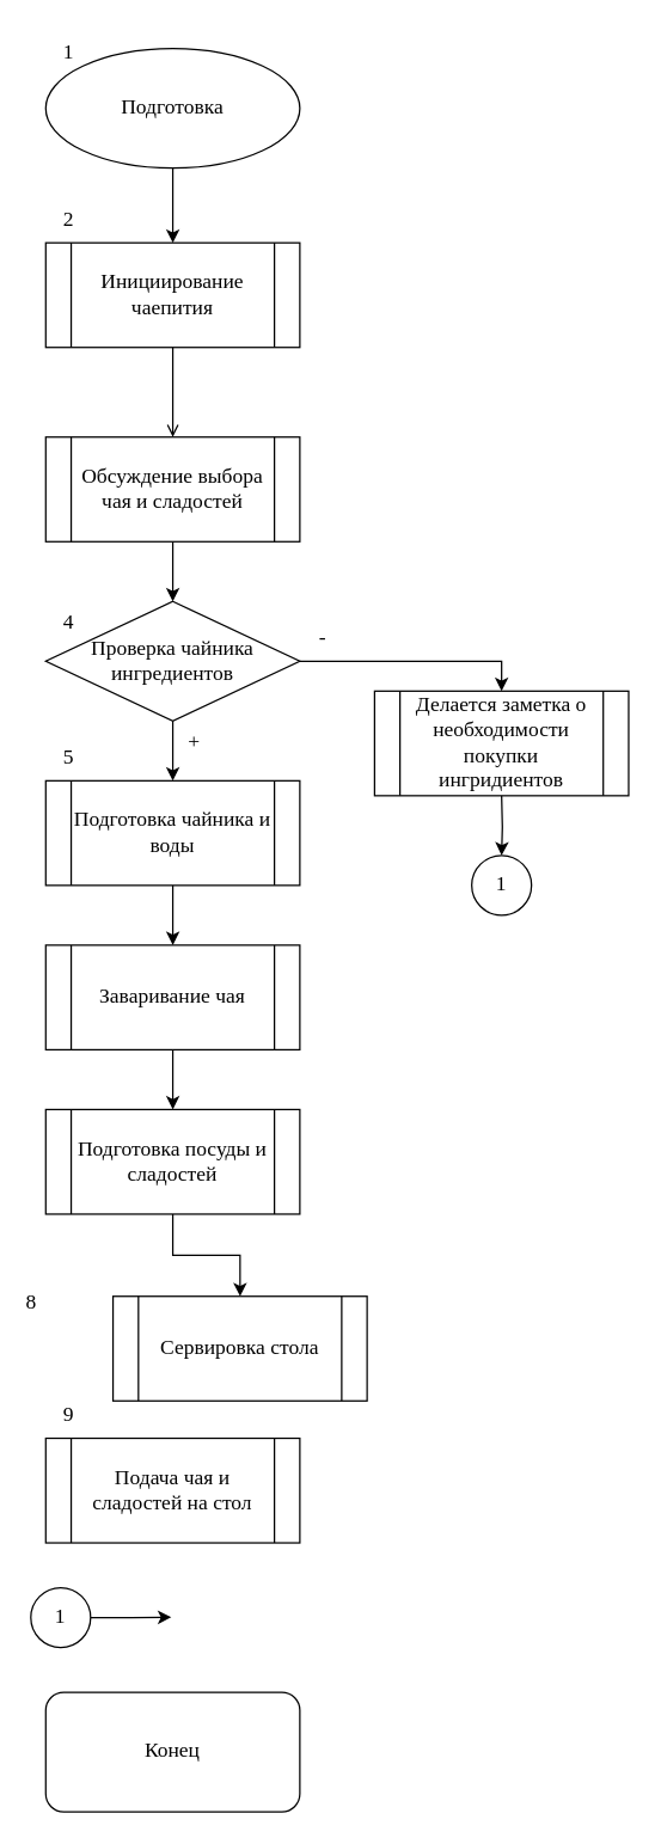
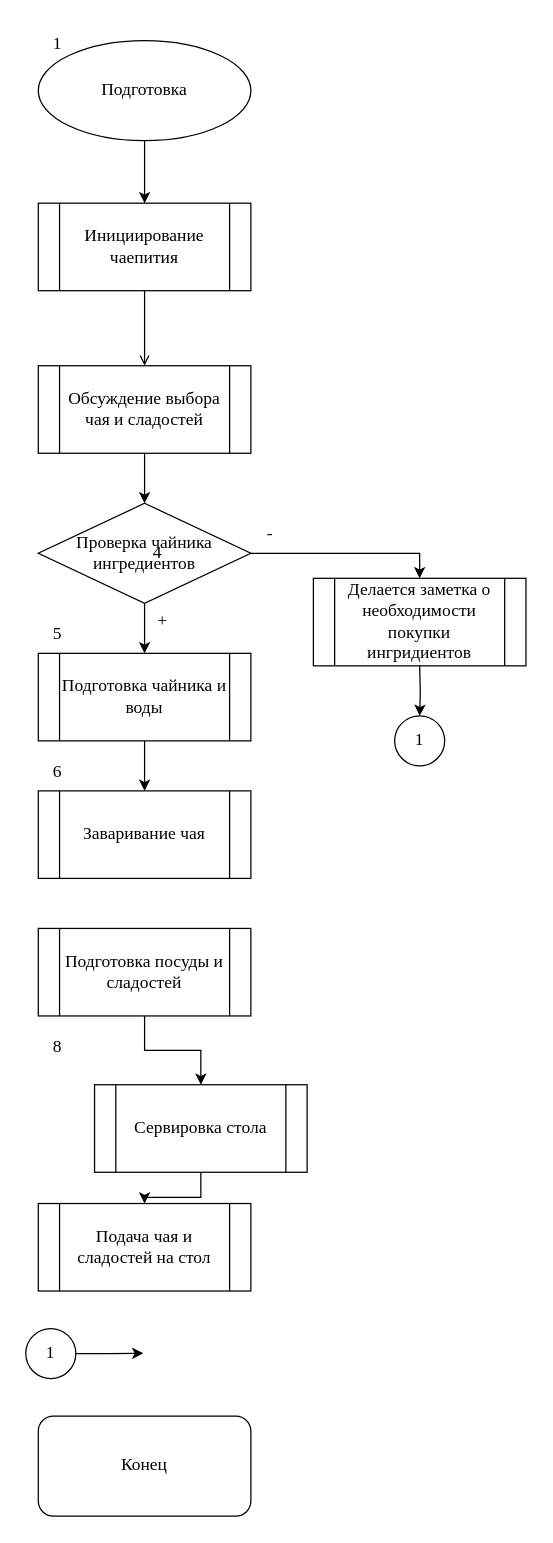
- <mxCell id="34" value="2" style="text;html=1;align=center;verticalAlign=middle;resizable=0;points=[];autosize=1;strokeColor=none;fillColor=none;fontFamily=Times New Roman;fontSize=14;" vertex="1" parent="1"><mxGeometry x="30" y="132" width="30" height="30" as="geometry" /></mxCell>
- <mxCell id="27" value="4" style="text;html=1;align=center;verticalAlign=middle;resizable=0;points=[];autosize=1;strokeColor=none;fillColor=none;fontFamily=Times New Roman;fontSize=14;" vertex="1" parent="1"><mxGeometry x="30" y="402" width="30" height="30" as="geometry" /></mxCell>
+ <mxCell id="27" value="4" style="text;html=1;align=center;verticalAlign=middle;resizable=0;points=[];autosize=1;strokeColor=none;fillColor=none;fontFamily=Times New Roman;fontSize=14;" vertex="1" parent="1"><mxGeometry x="110" y="427" width="30" height="30" as="geometry" /></mxCell>
+ <mxCell id="29" value="6" style="text;html=1;align=center;verticalAlign=middle;resizable=0;points=[];autosize=1;strokeColor=none;fillColor=none;fontFamily=Times New Roman;fontSize=14;" vertex="1" parent="1"><mxGeometry x="30" y="602" width="30" height="30" as="geometry" /></mxCell>
- <mxCell id="16" value="" style="edgeStyle=orthogonalEdgeStyle;rounded=0;orthogonalLoop=1;jettySize=auto;html=1;" edge="1" parent="1" source="17" target="19"><mxGeometry relative="1" as="geometry" /></mxCell>
- <mxCell id="30" value="8" style="text;html=1;align=center;verticalAlign=middle;resizable=0;points=[];autosize=1;strokeColor=none;fillColor=none;fontFamily=Times New Roman;fontSize=14;" vertex="1" parent="1"><mxGeometry x="5" y="857" width="30" height="30" as="geometry" /></mxCell>
+ <mxCell id="30" value="8" style="text;html=1;align=center;verticalAlign=middle;resizable=0;points=[];autosize=1;strokeColor=none;fillColor=none;fontFamily=Times New Roman;fontSize=14;" vertex="1" parent="1"><mxGeometry x="30" y="822" width="30" height="30" as="geometry" /></mxCell>
- <mxCell id="31" value="9" style="text;html=1;align=center;verticalAlign=middle;resizable=0;points=[];autosize=1;strokeColor=none;fillColor=none;fontFamily=Times New Roman;fontSize=14;" vertex="1" parent="1"><mxGeometry x="30" y="932" width="30" height="30" as="geometry" /></mxCell>
+ <mxCell id="20" value="" style="edgeStyle=orthogonalEdgeStyle;rounded=0;orthogonalLoop=1;jettySize=auto;html=1;" edge="1" parent="1" source="21" target="22"><mxGeometry relative="1" as="geometry" /></mxCell>
